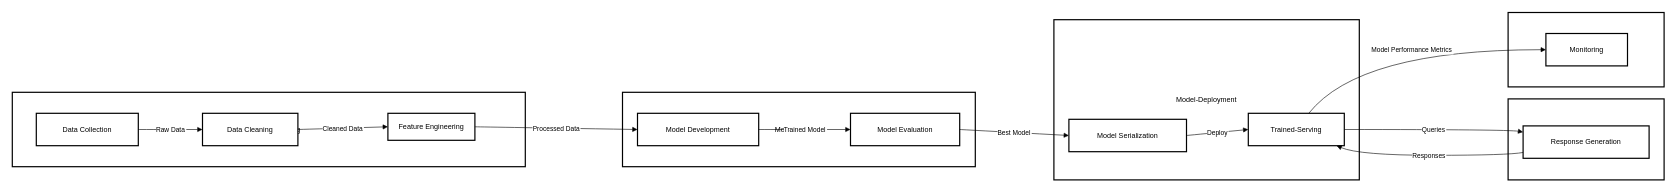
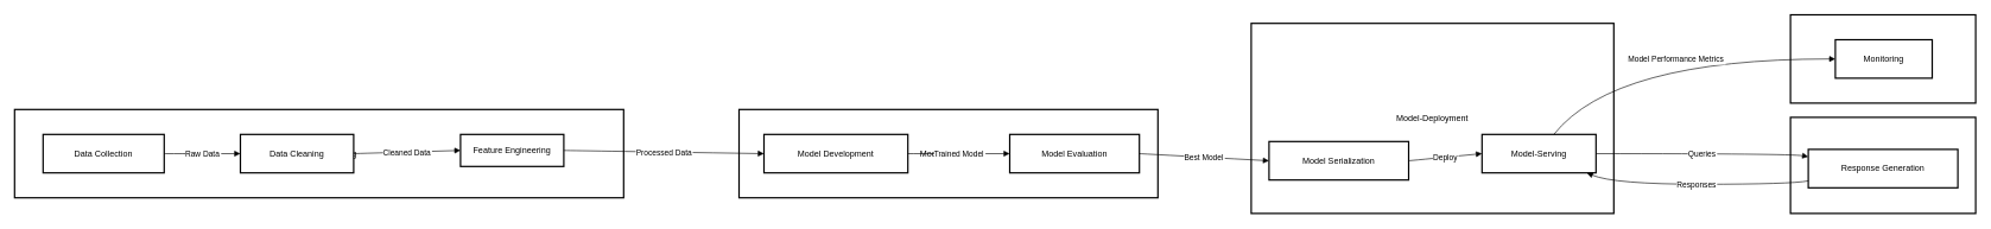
- <mxCell id="10" value="Model Development" style="whiteSpace=wrap;strokeWidth=2;" vertex="1" parent="1"><mxGeometry x="1062" y="188" width="202" height="54" as="geometry" /></mxCell>
+ <mxCell id="10" value="Model Development" style="whiteSpace=wrap;strokeWidth=2;" vertex="1" parent="1"><mxGeometry x="1072" y="188" width="202" height="54" as="geometry" /></mxCell>
- <mxCell id="13" value="Trained-Serving" style="whiteSpace=wrap;strokeWidth=2;" vertex="1" parent="1"><mxGeometry x="2080" y="188" width="160" height="54" as="geometry" /></mxCell>
+ <mxCell id="13" value="Model-Serving" style="whiteSpace=wrap;strokeWidth=2;" vertex="1" parent="1"><mxGeometry x="2080" y="188" width="160" height="54" as="geometry" /></mxCell>
